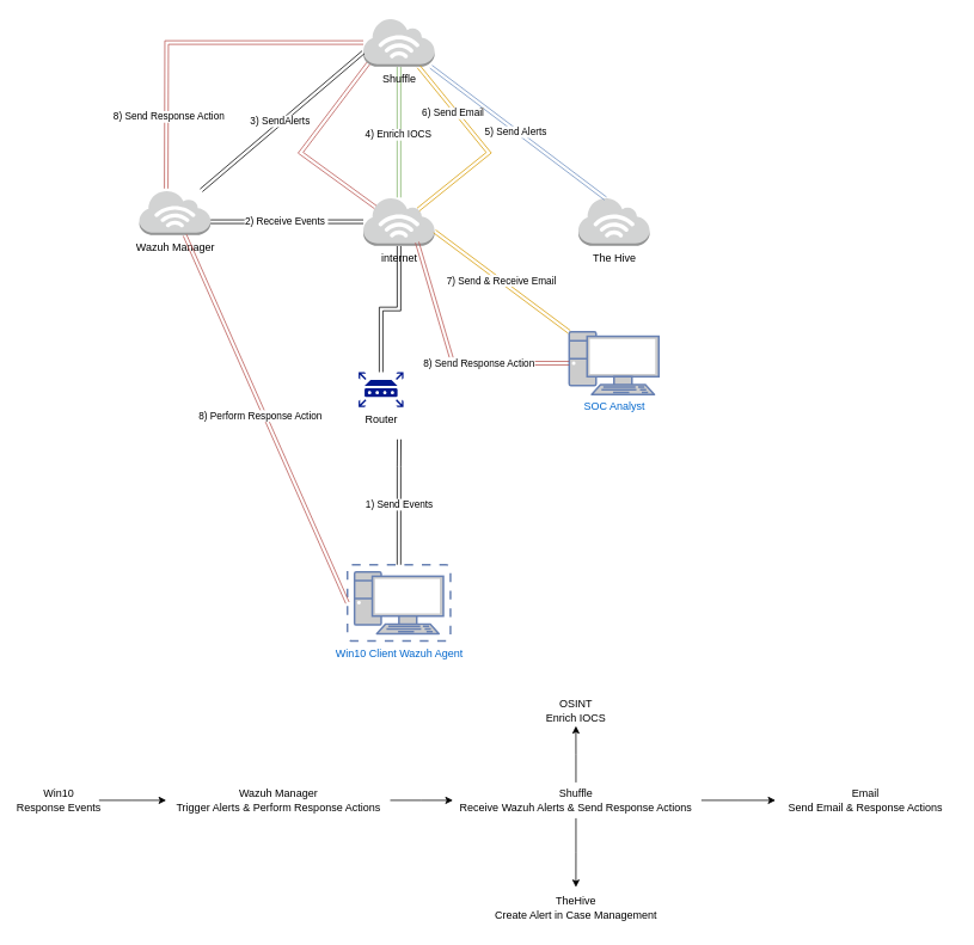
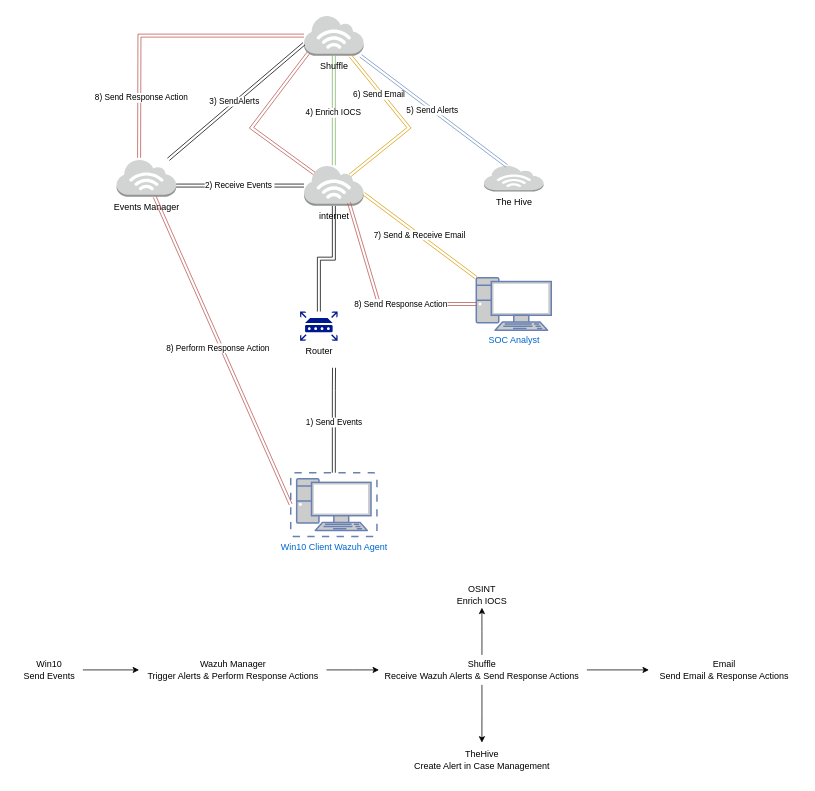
- <mxCell id="8" value="The Hive" style="outlineConnect=0;dashed=0;verticalLabelPosition=bottom;verticalAlign=top;align=center;html=1;shape=mxgraph.aws3.internet_3;fillColor=#D2D3D3;gradientColor=none;" vertex="1" parent="1"><mxGeometry x="645" y="220" width="79.5" height="54" as="geometry" /></mxCell>
+ <mxCell id="8" value="The Hive" style="outlineConnect=0;dashed=0;verticalLabelPosition=bottom;verticalAlign=top;align=center;html=1;shape=mxgraph.aws3.internet_3;fillColor=#D2D3D3;gradientColor=none;" vertex="1" parent="1"><mxGeometry x="645" y="220" width="79.5" height="35" as="geometry" /></mxCell>
- <mxCell id="9" value="Wazuh Manager" style="outlineConnect=0;dashed=0;verticalLabelPosition=bottom;verticalAlign=top;align=center;html=1;shape=mxgraph.aws3.internet_3;fillColor=#D2D3D3;gradientColor=none;" vertex="1" parent="1"><mxGeometry x="155" y="212" width="79.5" height="50" as="geometry" /></mxCell>
+ <mxCell id="9" value="Events Manager" style="outlineConnect=0;dashed=0;verticalLabelPosition=bottom;verticalAlign=top;align=center;html=1;shape=mxgraph.aws3.internet_3;fillColor=#D2D3D3;gradientColor=none;" vertex="1" parent="1"><mxGeometry x="155" y="212" width="79.5" height="50" as="geometry" /></mxCell>
- <mxCell id="32" value="Win10&lt;br&gt;Response Events" style="text;html=1;align=center;verticalAlign=middle;resizable=0;points=[];autosize=1;strokeColor=none;fillColor=none;" vertex="1" parent="1"><mxGeometry x="20" y="873" width="90" height="40" as="geometry" /></mxCell>
+ <mxCell id="32" value="Win10&lt;br&gt;Send Events" style="text;html=1;align=center;verticalAlign=middle;resizable=0;points=[];autosize=1;strokeColor=none;fillColor=none;" vertex="1" parent="1"><mxGeometry x="20" y="873" width="90" height="40" as="geometry" /></mxCell>
